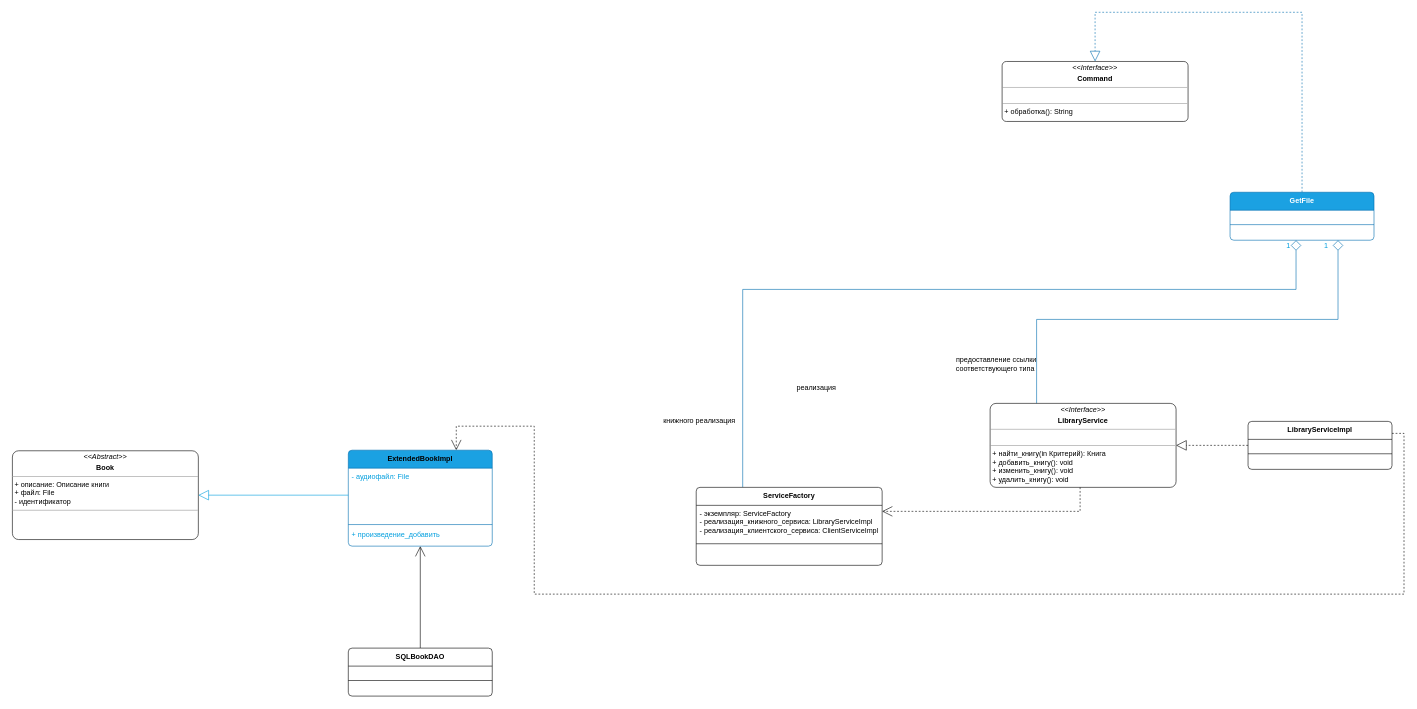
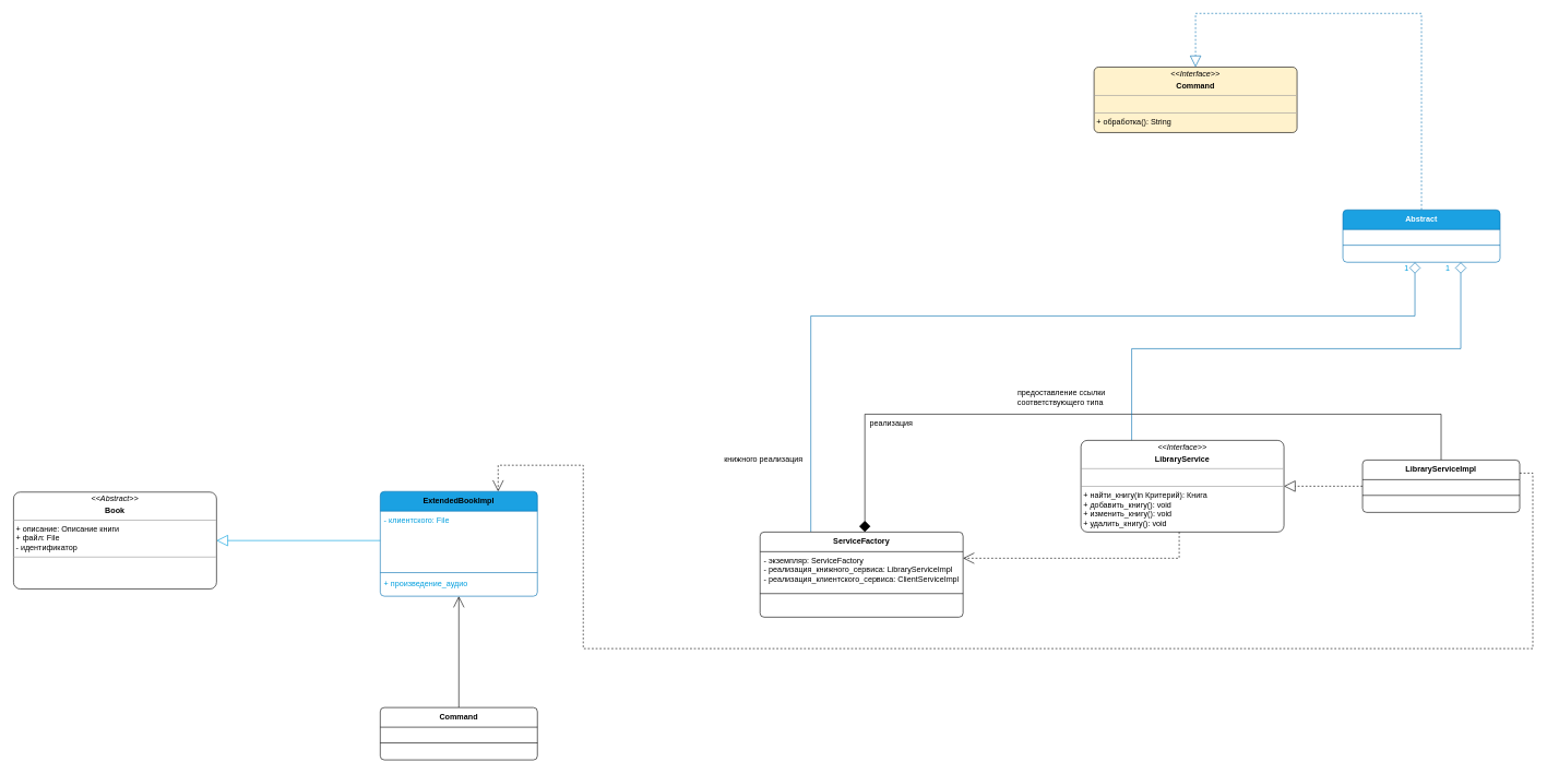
- <mxCell id="22" value="&lt;p style=&quot;margin: 0px ; margin-top: 4px ; text-align: center&quot;&gt;&lt;i&gt;&amp;lt;&amp;lt;Interface&amp;gt;&amp;gt;&lt;/i&gt;&lt;/p&gt;&lt;p style=&quot;margin: 0px ; margin-top: 4px ; text-align: center&quot;&gt;&lt;b&gt;Command&lt;/b&gt;&lt;/p&gt;&lt;hr size=&quot;1&quot;&gt;&lt;p style=&quot;margin: 0px ; margin-left: 4px&quot;&gt;&amp;nbsp;&lt;br&gt;&lt;/p&gt;&lt;hr size=&quot;1&quot;&gt;&lt;p style=&quot;margin: 0px ; margin-left: 4px&quot;&gt;+ обработка(): String&lt;/p&gt;" style="verticalAlign=top;align=left;overflow=fill;fontSize=12;fontFamily=Helvetica;html=1;rounded=1;arcSize=7;" vertex="1" parent="1"><mxGeometry x="1670" y="102" width="310" height="100" as="geometry" /></mxCell>
+ <mxCell id="22" value="&lt;p style=&quot;margin: 0px ; margin-top: 4px ; text-align: center&quot;&gt;&lt;i&gt;&amp;lt;&amp;lt;Interface&amp;gt;&amp;gt;&lt;/i&gt;&lt;/p&gt;&lt;p style=&quot;margin: 0px ; margin-top: 4px ; text-align: center&quot;&gt;&lt;b&gt;Command&lt;/b&gt;&lt;/p&gt;&lt;hr size=&quot;1&quot;&gt;&lt;p style=&quot;margin: 0px ; margin-left: 4px&quot;&gt;&amp;nbsp;&lt;br&gt;&lt;/p&gt;&lt;hr size=&quot;1&quot;&gt;&lt;p style=&quot;margin: 0px ; margin-left: 4px&quot;&gt;+ обработка(): String&lt;/p&gt;" style="verticalAlign=top;align=left;overflow=fill;fontSize=12;fontFamily=Helvetica;html=1;rounded=1;arcSize=7;fillColor=#fff2cc;" vertex="1" parent="1"><mxGeometry x="1670" y="102" width="310" height="100" as="geometry" /></mxCell>
- <mxCell id="35" value="GetFile" style="swimlane;fontStyle=1;align=center;verticalAlign=top;childLayout=stackLayout;horizontal=1;startSize=30;horizontalStack=0;resizeParent=1;resizeParentMax=0;resizeLast=0;collapsible=1;marginBottom=0;rounded=1;arcSize=7;fillColor=#1ba1e2;strokeColor=#006EAF;fontColor=#ffffff;" vertex="1" parent="1"><mxGeometry x="2050" y="320" width="240" height="80" as="geometry" /></mxCell>
+ <mxCell id="35" value="Abstract" style="swimlane;fontStyle=1;align=center;verticalAlign=top;childLayout=stackLayout;horizontal=1;startSize=30;horizontalStack=0;resizeParent=1;resizeParentMax=0;resizeLast=0;collapsible=1;marginBottom=0;rounded=1;arcSize=7;fillColor=#1ba1e2;strokeColor=#006EAF;fontColor=#ffffff;" vertex="1" parent="1"><mxGeometry x="2050" y="320" width="240" height="80" as="geometry" /></mxCell>
- <mxCell id="25" value="предоставление ссылки &lt;br&gt;соответствующего типа&amp;nbsp;" style="text;html=1;align=center;verticalAlign=middle;resizable=0;points=[];autosize=1;strokeColor=none;fillColor=none;" vertex="1" parent="1"><mxGeometry x="1585" y="592" width="150" height="30" as="geometry" /></mxCell>
+ <mxCell id="25" value="предоставление ссылки &lt;br&gt;соответствующего типа&amp;nbsp;" style="text;html=1;align=center;verticalAlign=middle;resizable=0;points=[];autosize=1;strokeColor=none;fillColor=none;" vertex="1" parent="1"><mxGeometry x="1545" y="592" width="150" height="30" as="geometry" /></mxCell>
+ <mxCell id="8" style="edgeStyle=orthogonalEdgeStyle;rounded=0;orthogonalLoop=1;jettySize=auto;html=1;exitX=0.5;exitY=0;exitDx=0;exitDy=0;endArrow=diamond;endFill=1;endSize=15;" edge="1" parent="1" source="13" target="18"><mxGeometry relative="1" as="geometry"><Array as="points"><mxPoint x="2200" y="632" /><mxPoint x="1320" y="632" /></Array></mxGeometry></mxCell>
- <mxCell id="31" value="- аудиофайл: File&#10;" style="text;strokeColor=none;fillColor=none;align=left;verticalAlign=top;spacingLeft=4;spacingRight=4;overflow=hidden;rotatable=0;points=[[0,0.5],[1,0.5]];portConstraint=eastwest;fontColor=#009EDE;" vertex="1" parent="30"><mxGeometry y="30" width="240" height="90" as="geometry" /></mxCell>
+ <mxCell id="31" value="- клиентского: File&#10;" style="text;strokeColor=none;fillColor=none;align=left;verticalAlign=top;spacingLeft=4;spacingRight=4;overflow=hidden;rotatable=0;points=[[0,0.5],[1,0.5]];portConstraint=eastwest;fontColor=#009EDE;" vertex="1" parent="30"><mxGeometry y="30" width="240" height="90" as="geometry" /></mxCell>
- <mxCell id="33" value="+ произведение_добавить" style="text;strokeColor=none;fillColor=none;align=left;verticalAlign=top;spacingLeft=4;spacingRight=4;overflow=hidden;rotatable=0;points=[[0,0.5],[1,0.5]];portConstraint=eastwest;fontColor=#009EDE;" vertex="1" parent="30"><mxGeometry y="128" width="240" height="32" as="geometry" /></mxCell>
+ <mxCell id="33" value="+ произведение_аудио" style="text;strokeColor=none;fillColor=none;align=left;verticalAlign=top;spacingLeft=4;spacingRight=4;overflow=hidden;rotatable=0;points=[[0,0.5],[1,0.5]];portConstraint=eastwest;fontColor=#009EDE;" vertex="1" parent="30"><mxGeometry y="128" width="240" height="32" as="geometry" /></mxCell>
- <mxCell id="4" value="SQLBookDAO" style="swimlane;fontStyle=1;align=center;verticalAlign=top;childLayout=stackLayout;horizontal=1;startSize=30;horizontalStack=0;resizeParent=1;resizeParentMax=0;resizeLast=0;collapsible=1;marginBottom=0;rounded=1;arcSize=7;" vertex="1" parent="1"><mxGeometry x="580" y="1080" width="240" height="80" as="geometry" /></mxCell>
+ <mxCell id="4" value="Command" style="swimlane;fontStyle=1;align=center;verticalAlign=top;childLayout=stackLayout;horizontal=1;startSize=30;horizontalStack=0;resizeParent=1;resizeParentMax=0;resizeLast=0;collapsible=1;marginBottom=0;rounded=1;arcSize=7;" vertex="1" parent="1"><mxGeometry x="580" y="1080" width="240" height="80" as="geometry" /></mxCell>
